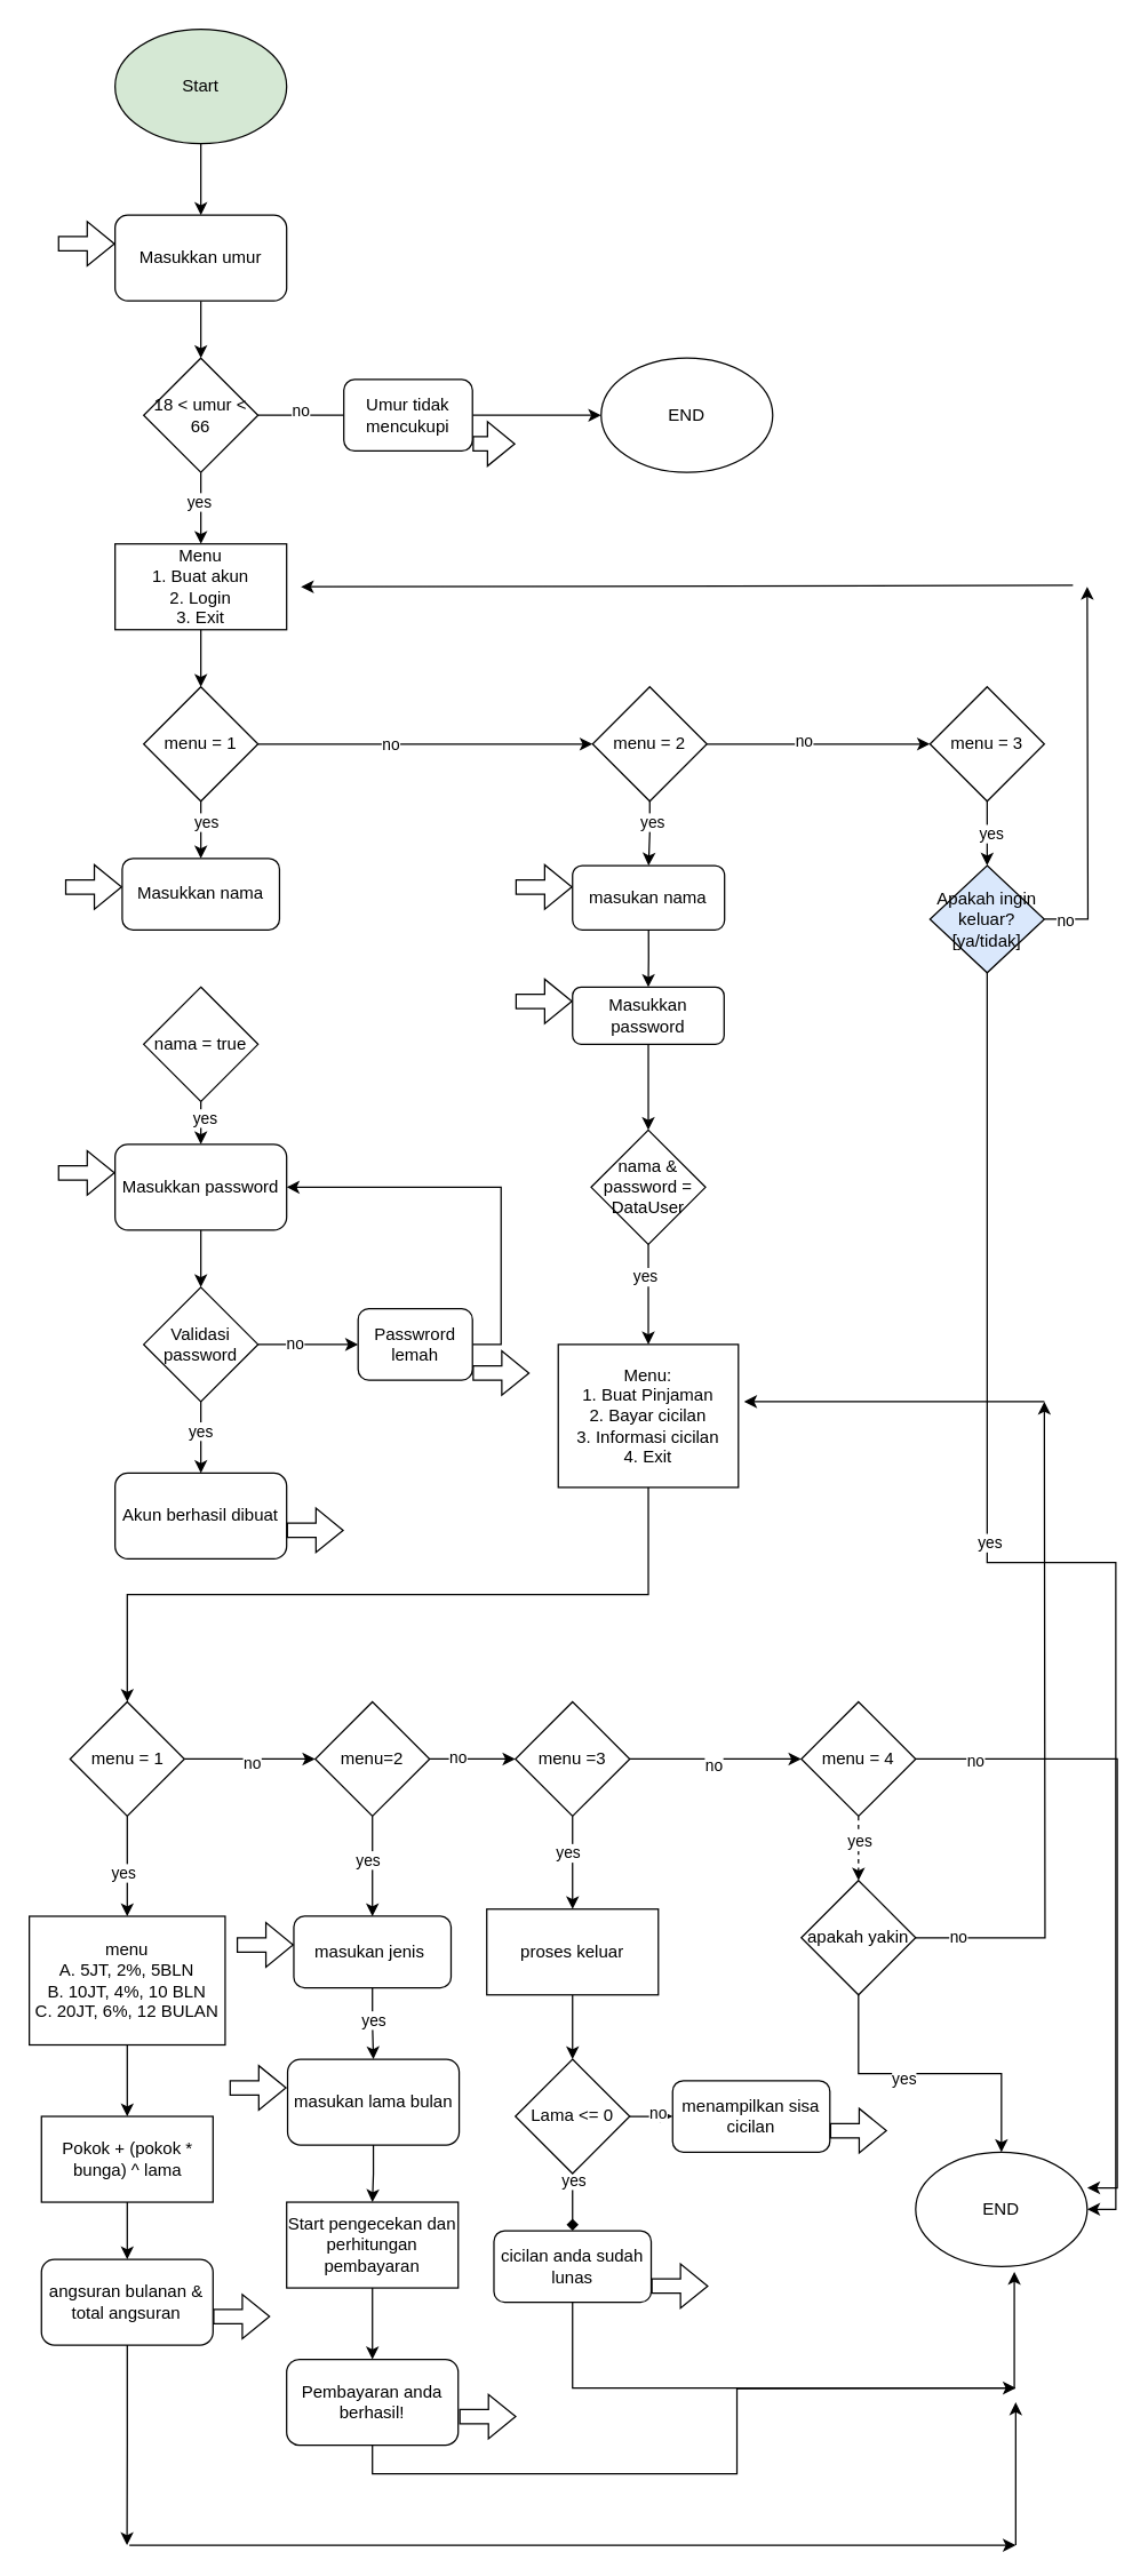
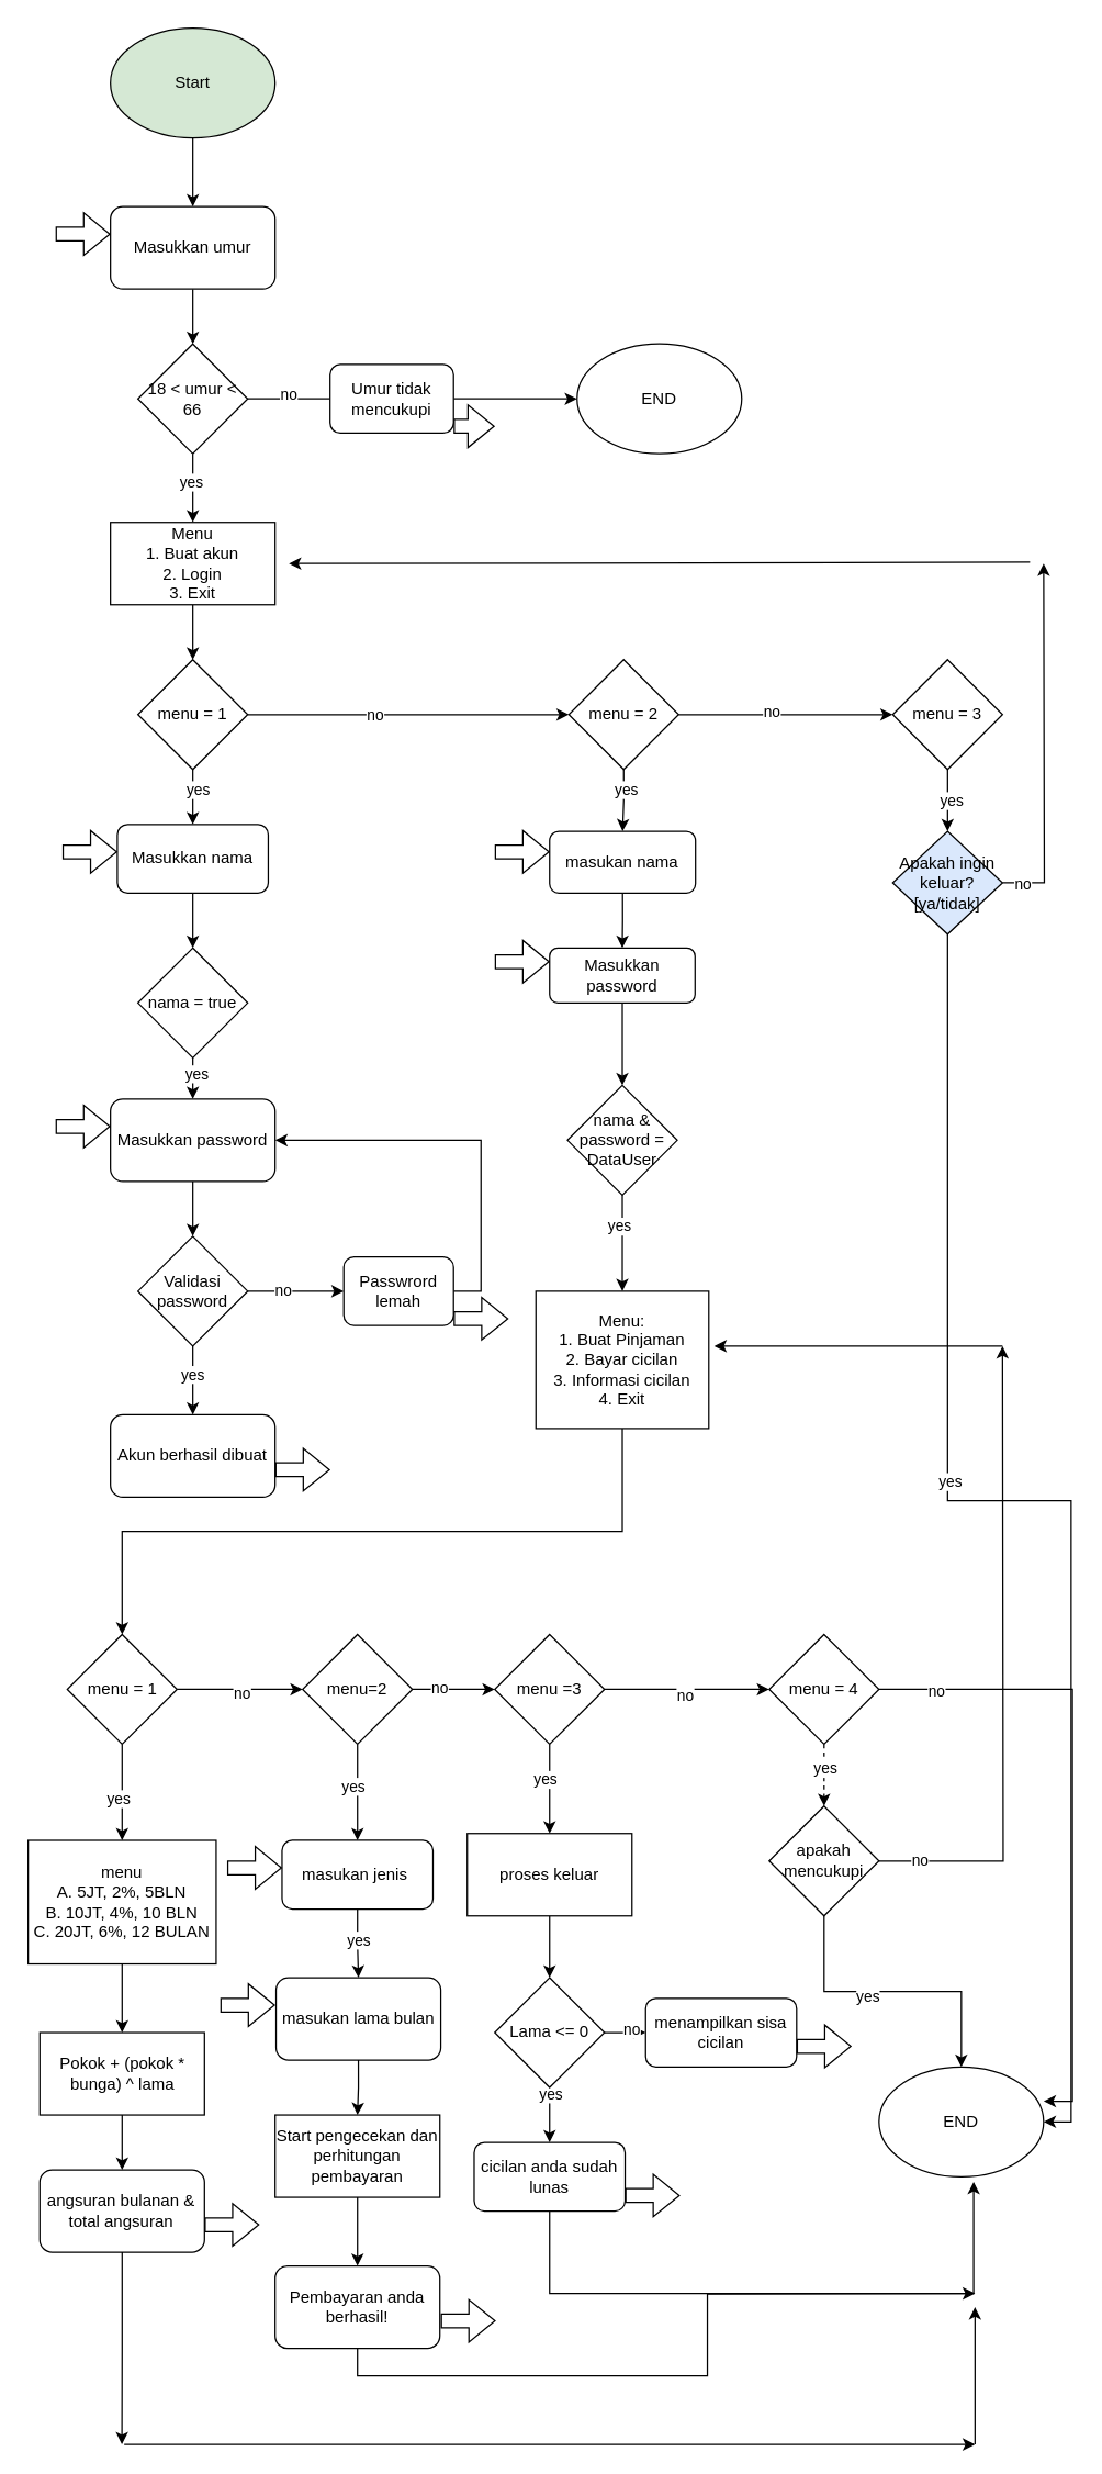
+ <mxCell id="23" style="edgeStyle=orthogonalEdgeStyle;rounded=0;orthogonalLoop=1;jettySize=auto;html=1;exitX=0.5;exitY=1;exitDx=0;exitDy=0;" edge="1" parent="1" source="24" target="28"><mxGeometry relative="1" as="geometry"><mxPoint x="140" y="700" as="targetPoint" /></mxGeometry></mxCell>
- <mxCell id="112" value="apakah yakin" style="rhombus;whiteSpace=wrap;html=1;" vertex="1" parent="1"><mxGeometry x="560" y="1315" width="80" height="80" as="geometry" /></mxCell>
+ <mxCell id="112" value="apakah mencukupi" style="rhombus;whiteSpace=wrap;html=1;" vertex="1" parent="1"><mxGeometry x="560" y="1315" width="80" height="80" as="geometry" /></mxCell>
- <mxCell id="94" style="edgeStyle=orthogonalEdgeStyle;rounded=0;orthogonalLoop=1;jettySize=auto;html=1;exitX=0.5;exitY=1;exitDx=0;exitDy=0;endArrow=diamond;" edge="1" parent="1" source="98" target="99"><mxGeometry relative="1" as="geometry"><mxPoint x="400" y="1580" as="targetPoint" /></mxGeometry></mxCell>
+ <mxCell id="94" style="edgeStyle=orthogonalEdgeStyle;rounded=0;orthogonalLoop=1;jettySize=auto;html=1;exitX=0.5;exitY=1;exitDx=0;exitDy=0;" edge="1" parent="1" source="98" target="99"><mxGeometry relative="1" as="geometry"><mxPoint x="400" y="1580" as="targetPoint" /></mxGeometry></mxCell>
